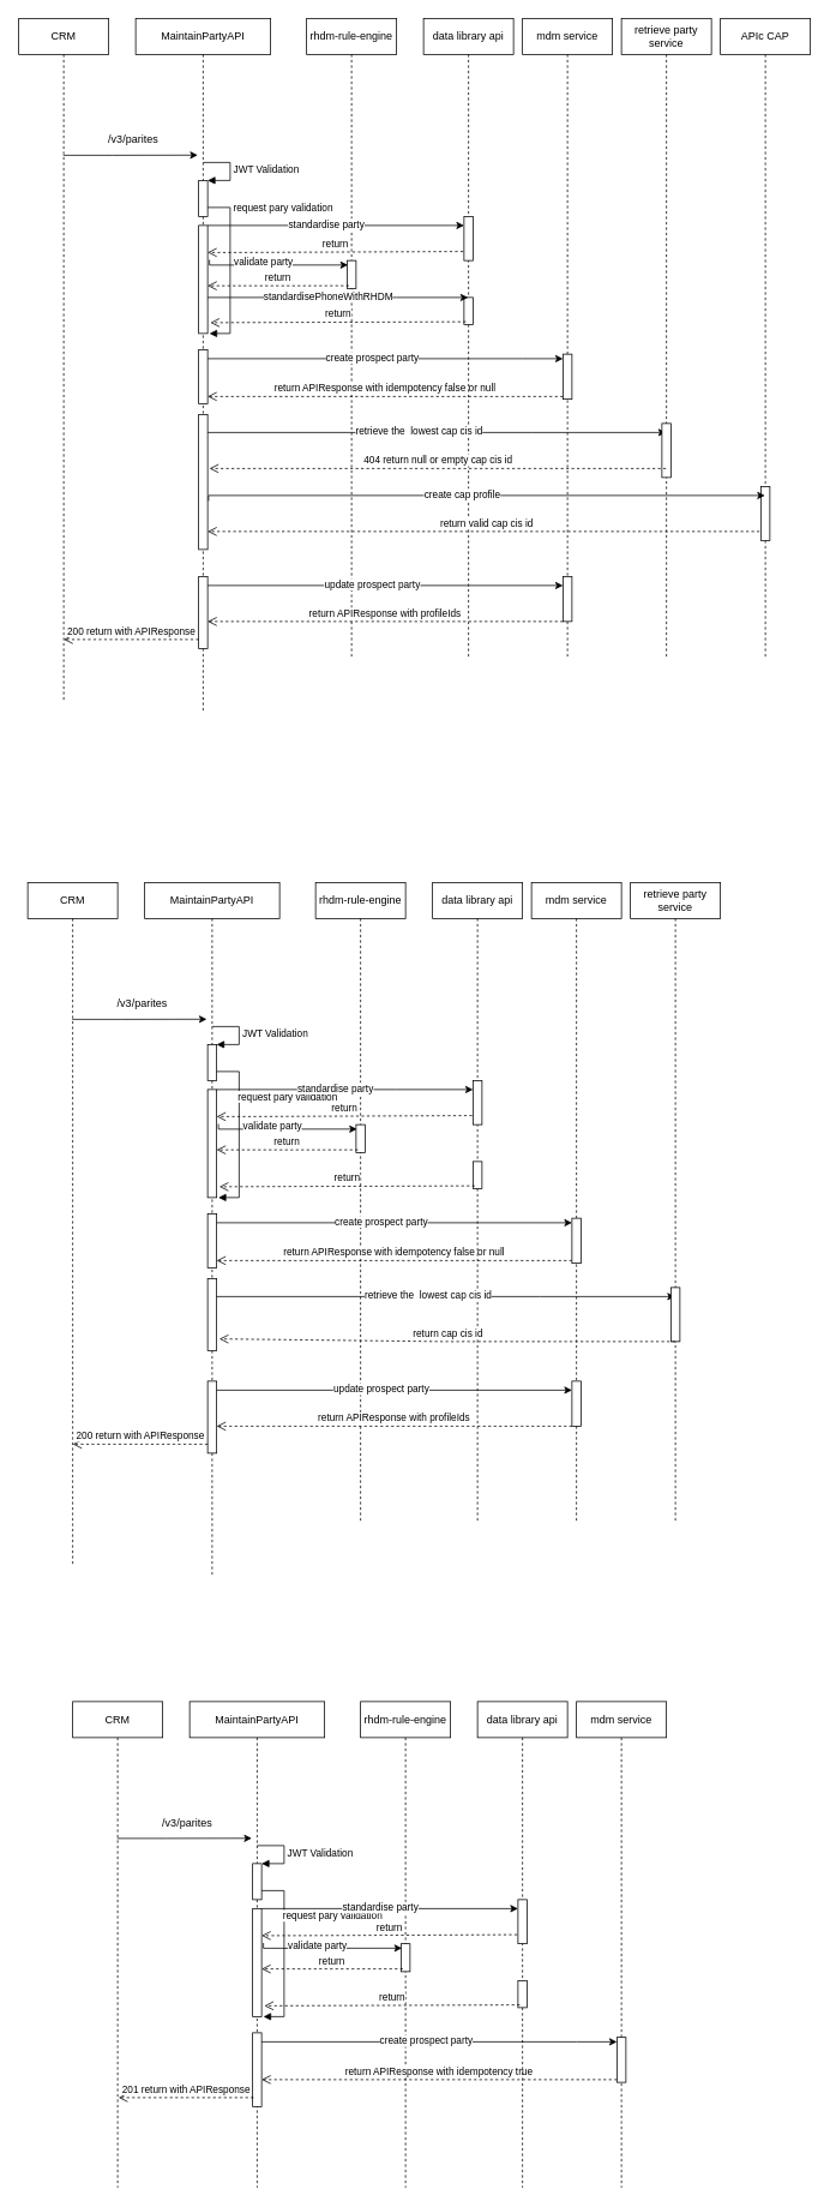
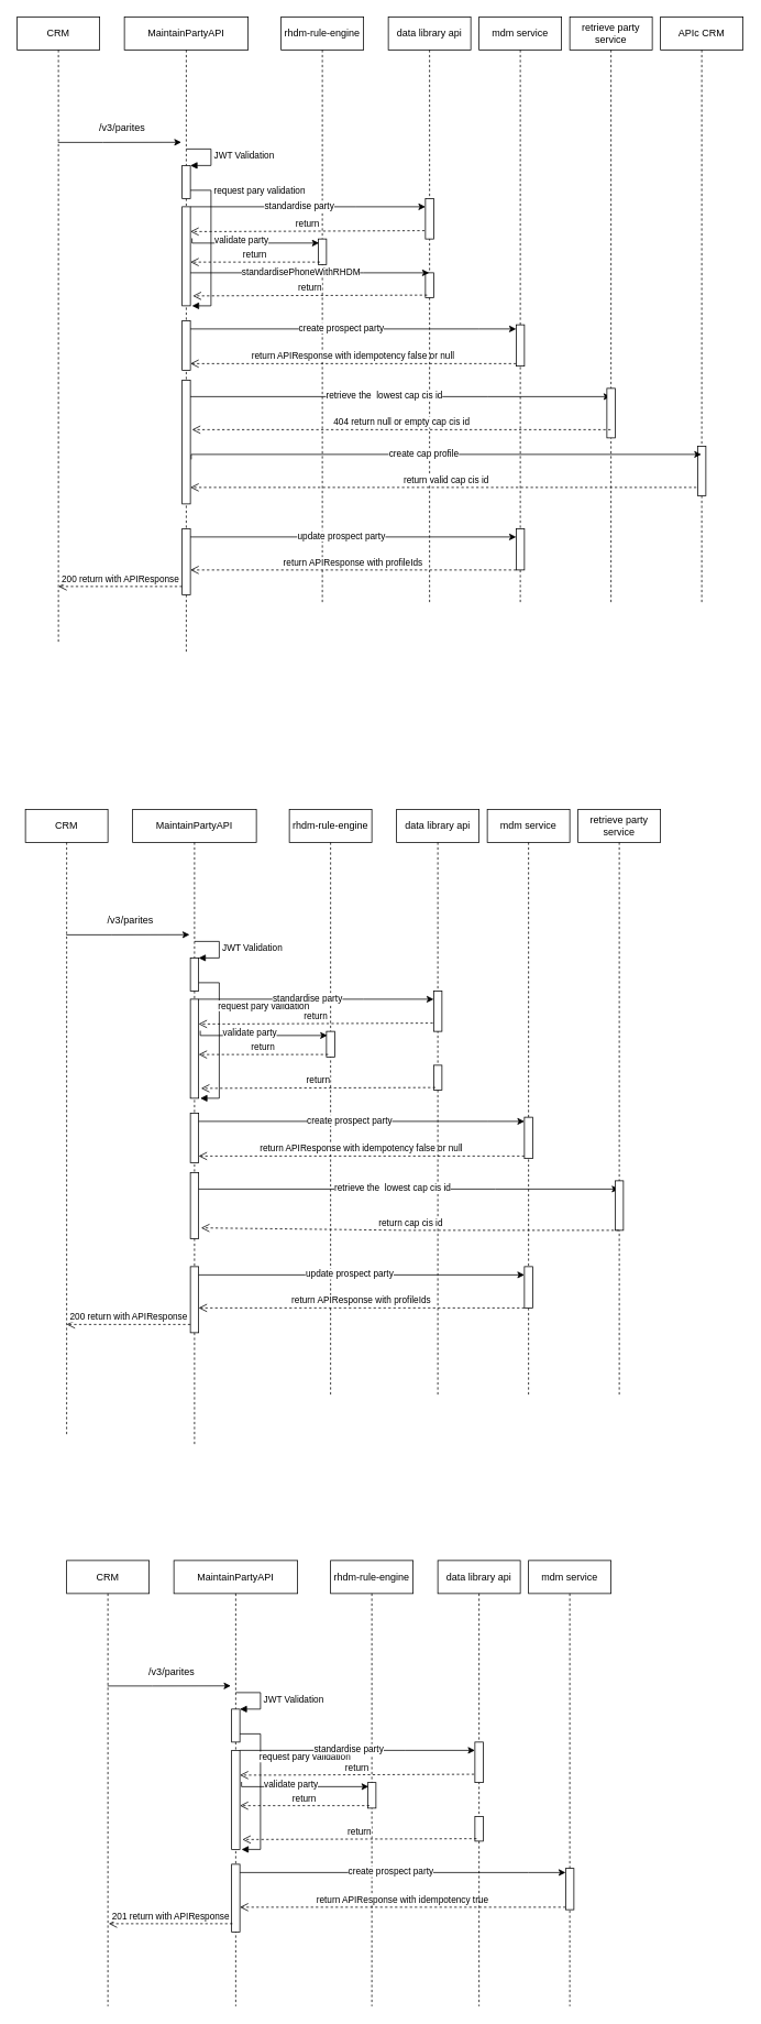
- <mxCell id="36" value="APIc CAP" style="shape=umlLifeline;perimeter=lifelinePerimeter;whiteSpace=wrap;html=1;container=1;collapsible=0;recursiveResize=0;outlineConnect=0;" parent="1" vertex="1"><mxGeometry x="800" y="20" width="100" height="710" as="geometry" /></mxCell>
+ <mxCell id="36" value="APIc CRM" style="shape=umlLifeline;perimeter=lifelinePerimeter;whiteSpace=wrap;html=1;container=1;collapsible=0;recursiveResize=0;outlineConnect=0;" parent="1" vertex="1"><mxGeometry x="800" y="20" width="100" height="710" as="geometry" /></mxCell>
